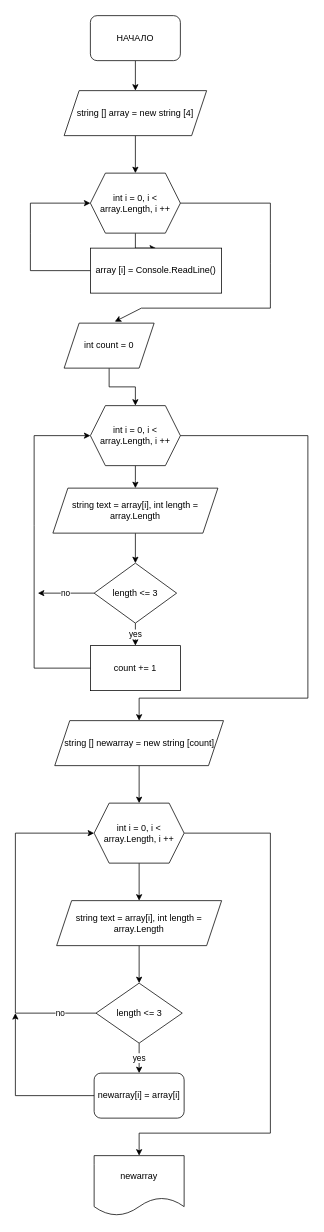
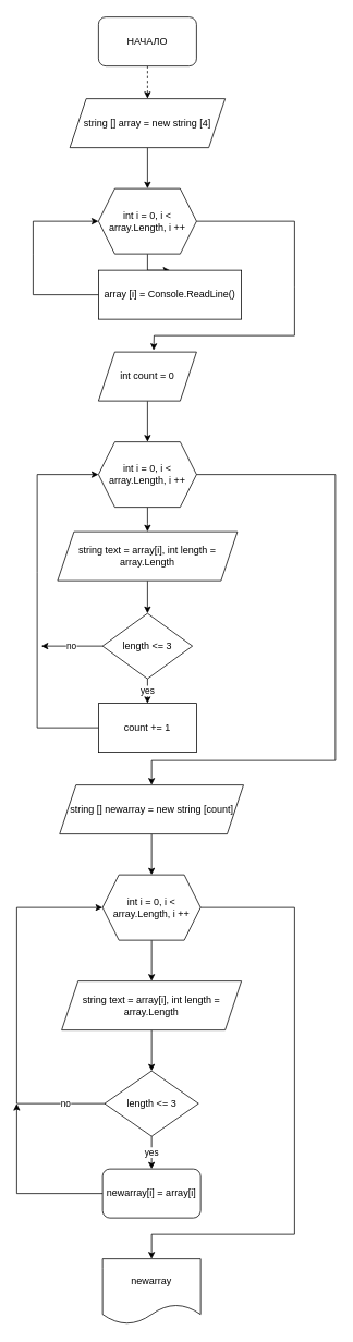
- <mxCell id="2" style="edgeStyle=orthogonalEdgeStyle;rounded=0;orthogonalLoop=1;jettySize=auto;html=1;" edge="1" parent="1" source="3" target="5"><mxGeometry relative="1" as="geometry"><mxPoint x="180" y="150" as="targetPoint" /></mxGeometry></mxCell>
+ <mxCell id="2" style="edgeStyle=orthogonalEdgeStyle;rounded=0;orthogonalLoop=1;jettySize=auto;html=1;dashed=1;" edge="1" parent="1" source="3" target="5"><mxGeometry relative="1" as="geometry"><mxPoint x="180" y="150" as="targetPoint" /></mxGeometry></mxCell>
- <mxCell id="13" value="int count = 0" style="shape=parallelogram;perimeter=parallelogramPerimeter;whiteSpace=wrap;html=1;fixedSize=1;" vertex="1" parent="1"><mxGeometry x="85" y="430" width="120" height="60" as="geometry" /></mxCell>
+ <mxCell id="13" value="int count = 0" style="shape=parallelogram;perimeter=parallelogramPerimeter;whiteSpace=wrap;html=1;fixedSize=1;" vertex="1" parent="1"><mxGeometry x="120" y="430" width="120" height="60" as="geometry" /></mxCell>
